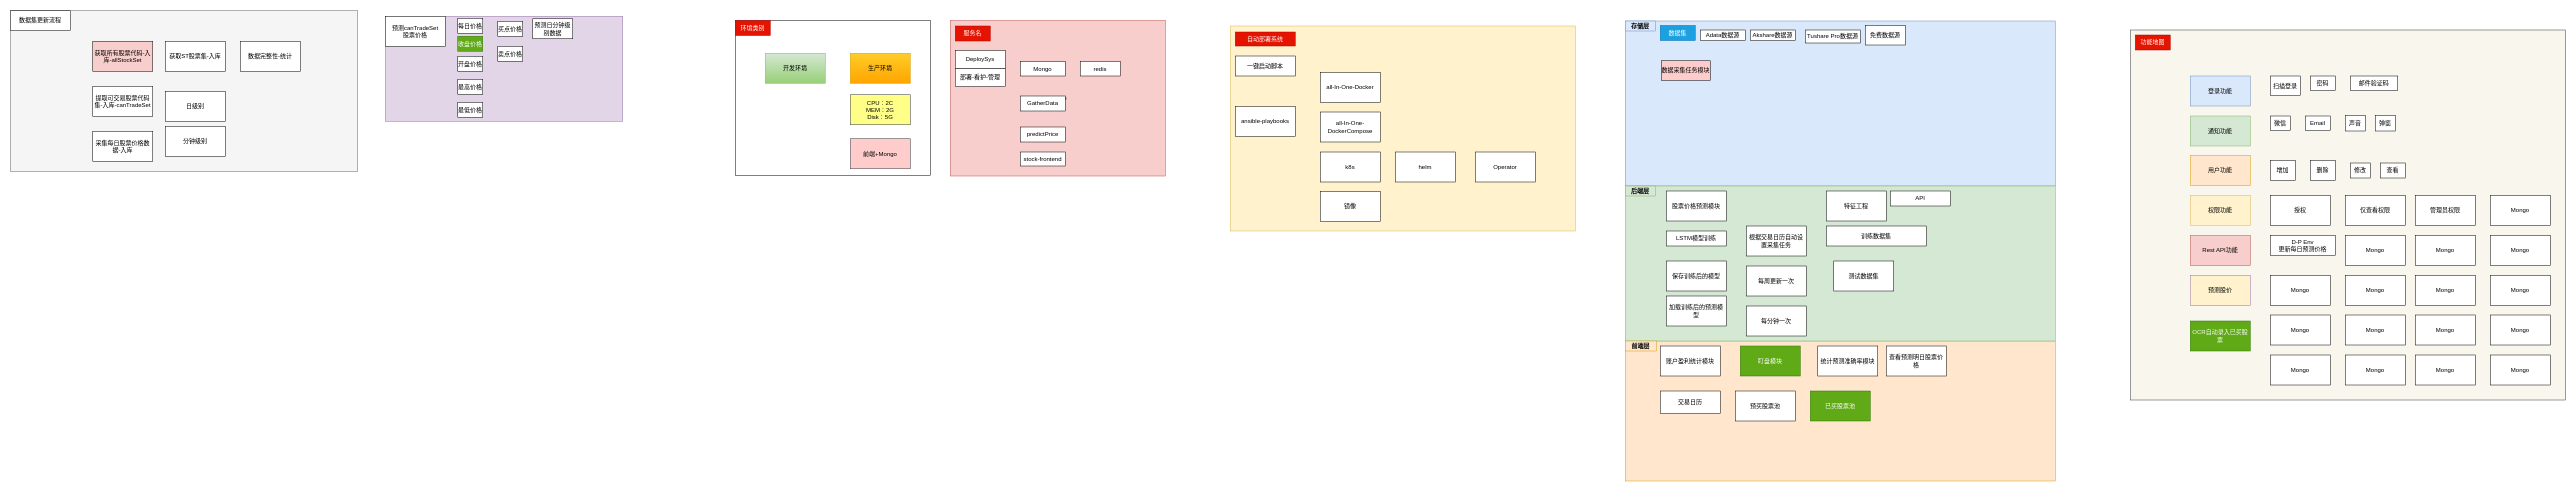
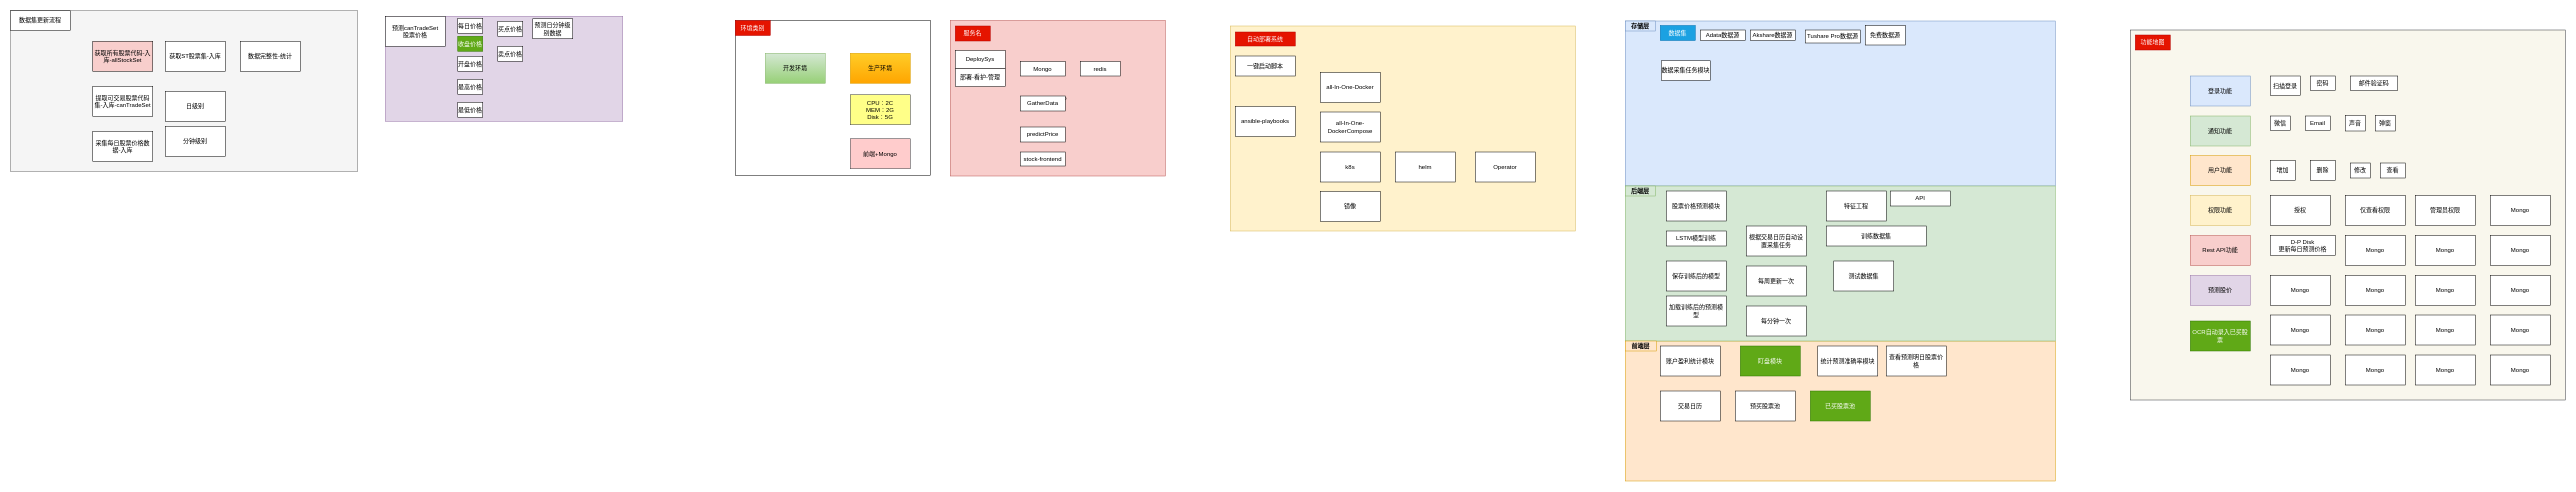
- <mxCell id="51" value="数据采集任务模块" style="rounded=0;whiteSpace=wrap;html=1;fillColor=#ffcccc;" vertex="1" parent="1"><mxGeometry x="3322" y="120.5" width="98" height="39" as="geometry" /></mxCell>
+ <mxCell id="51" value="数据采集任务模块" style="rounded=0;whiteSpace=wrap;html=1;" vertex="1" parent="1"><mxGeometry x="3322" y="120.5" width="98" height="39" as="geometry" /></mxCell>
- <mxCell id="96" value="D-P Env&lt;div&gt;更新每日预测价格&lt;/div&gt;" style="rounded=0;whiteSpace=wrap;html=1;" vertex="1" parent="1"><mxGeometry x="4540" y="470" width="130" height="40" as="geometry" /></mxCell>
+ <mxCell id="96" value="D-P Disk&lt;div&gt;更新每日预测价格&lt;/div&gt;" style="rounded=0;whiteSpace=wrap;html=1;" vertex="1" parent="1"><mxGeometry x="4540" y="470" width="130" height="40" as="geometry" /></mxCell>
- <mxCell id="66" value="预测股价" style="rounded=0;whiteSpace=wrap;html=1;fillColor=#fff2cc;strokeColor=#9673a6;" vertex="1" parent="1"><mxGeometry x="4380" y="550" width="120" height="60" as="geometry" /></mxCell>
+ <mxCell id="66" value="预测股价" style="rounded=0;whiteSpace=wrap;html=1;fillColor=#e1d5e7;strokeColor=#9673a6;" vertex="1" parent="1"><mxGeometry x="4380" y="550" width="120" height="60" as="geometry" /></mxCell>
- <mxCell id="37" value="交易日历" style="rounded=0;whiteSpace=wrap;html=1;" vertex="1" parent="1"><mxGeometry x="3320" y="781" width="120" height="45" as="geometry" /></mxCell>
+ <mxCell id="37" value="交易日历" style="rounded=0;whiteSpace=wrap;html=1;" vertex="1" parent="1"><mxGeometry x="3320" y="781" width="120" height="60" as="geometry" /></mxCell>
